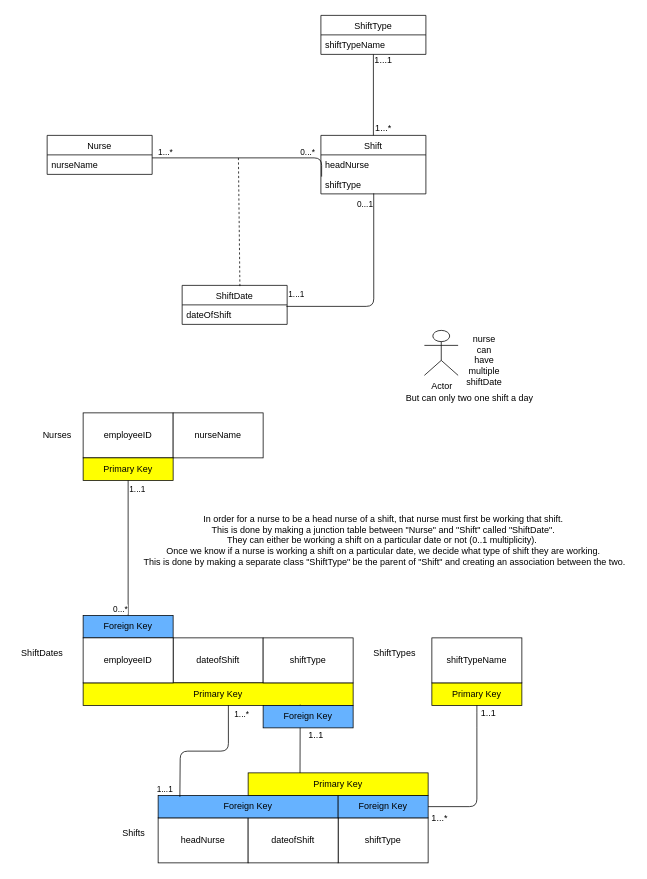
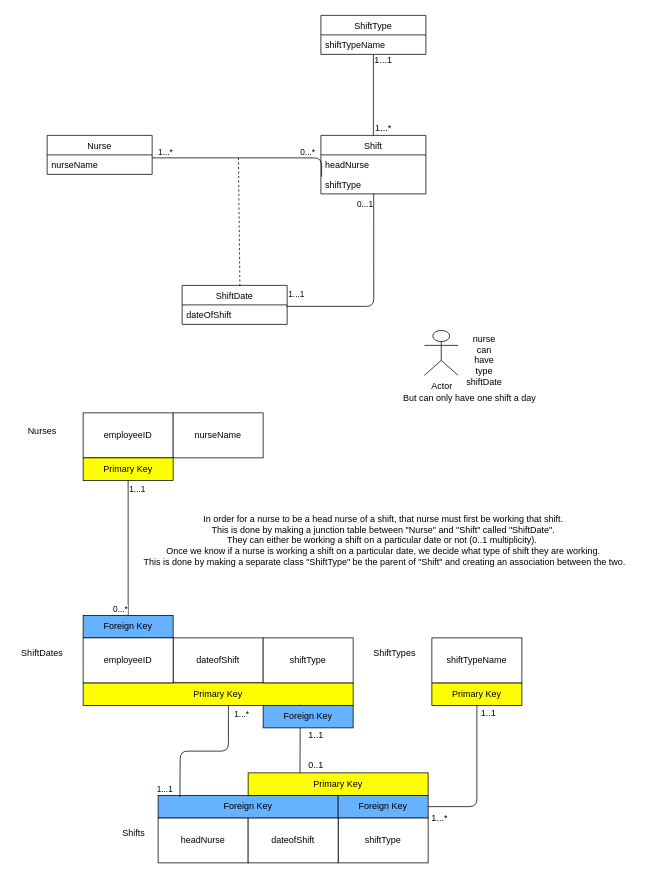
- <mxCell id="23" value="nurse can have multiple shiftDate" style="text;html=1;strokeColor=none;fillColor=none;align=center;verticalAlign=middle;whiteSpace=wrap;rounded=0;" parent="1" vertex="1"><mxGeometry x="625" y="470" width="40" height="20" as="geometry" /></mxCell>
+ <mxCell id="23" value="nurse can have type shiftDate" style="text;html=1;strokeColor=none;fillColor=none;align=center;verticalAlign=middle;whiteSpace=wrap;rounded=0;" parent="1" vertex="1"><mxGeometry x="625" y="470" width="40" height="20" as="geometry" /></mxCell>
- <mxCell id="24" value="But can only two one shift a day" style="text;html=1;align=center;verticalAlign=middle;resizable=0;points=[];autosize=1;" parent="1" vertex="1"><mxGeometry x="530" y="520" width="190" height="20" as="geometry" /></mxCell>
+ <mxCell id="24" value="But can only have one shift a day" style="text;html=1;align=center;verticalAlign=middle;resizable=0;points=[];autosize=1;" parent="1" vertex="1"><mxGeometry x="530" y="520" width="190" height="20" as="geometry" /></mxCell>
- <mxCell id="10" value="Nurses" style="text;html=1;align=center;verticalAlign=middle;resizable=0;points=[];autosize=1;" parent="1" vertex="1"><mxGeometry x="50" y="570" width="50" height="20" as="geometry" /></mxCell>
+ <mxCell id="10" value="Nurses" style="text;html=1;align=center;verticalAlign=middle;resizable=0;points=[];autosize=1;" parent="1" vertex="1"><mxGeometry x="30" y="565" width="50" height="20" as="geometry" /></mxCell>
+ <mxCell id="54" value="0..1" style="text;html=1;align=center;verticalAlign=middle;resizable=0;points=[];autosize=1;" parent="1" vertex="1"><mxGeometry x="400" y="1010" width="40" height="20" as="geometry" /></mxCell>
